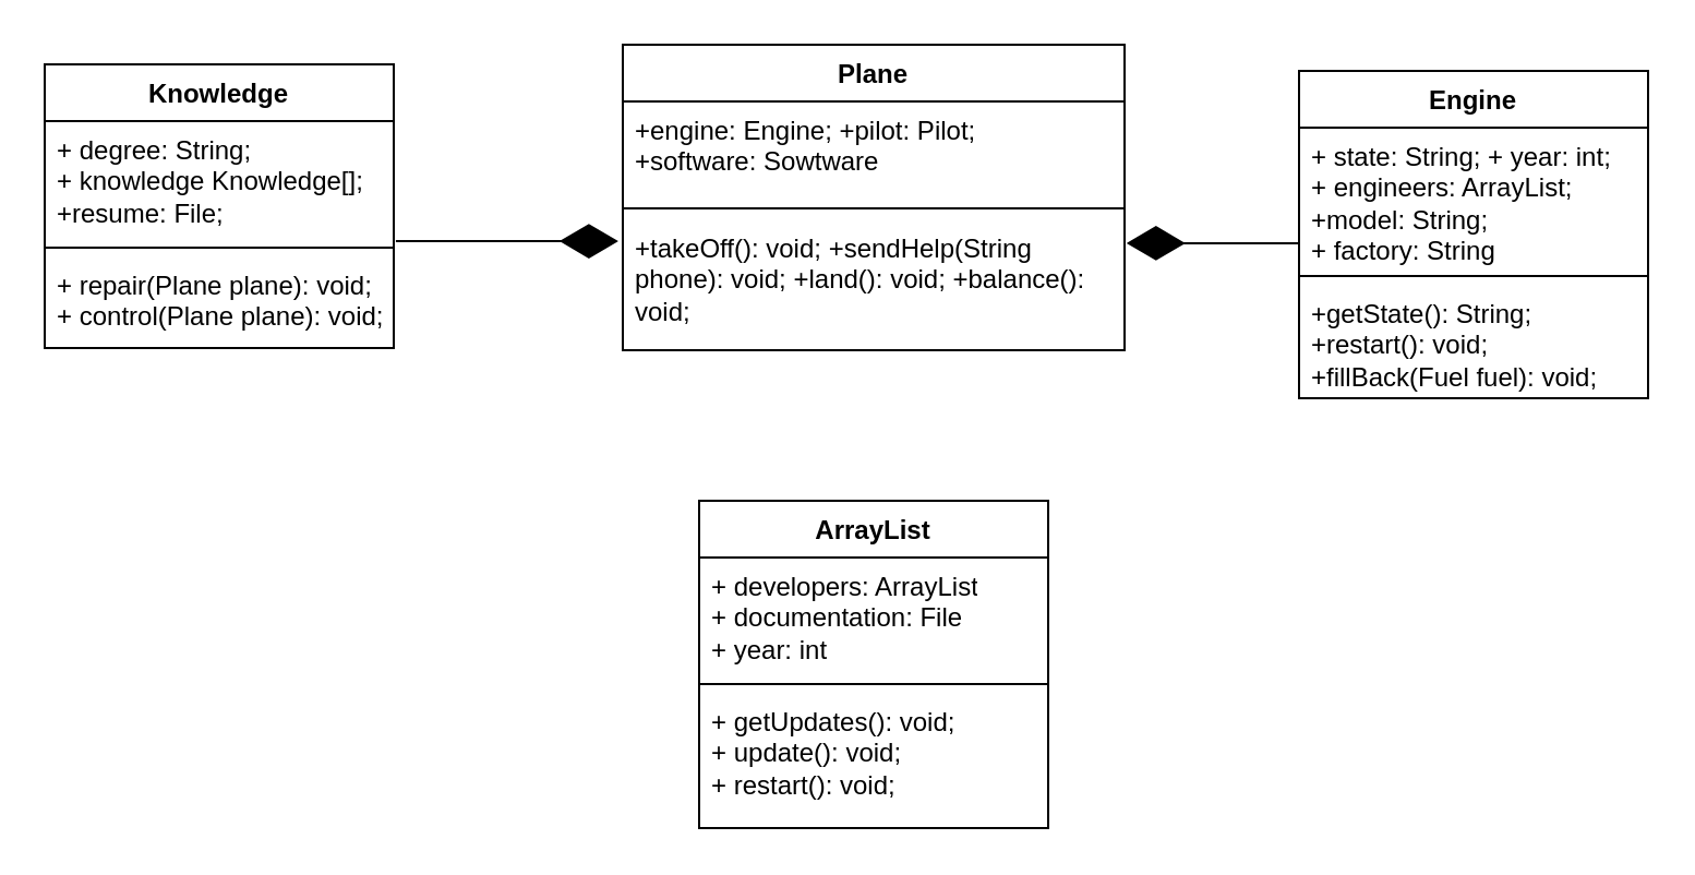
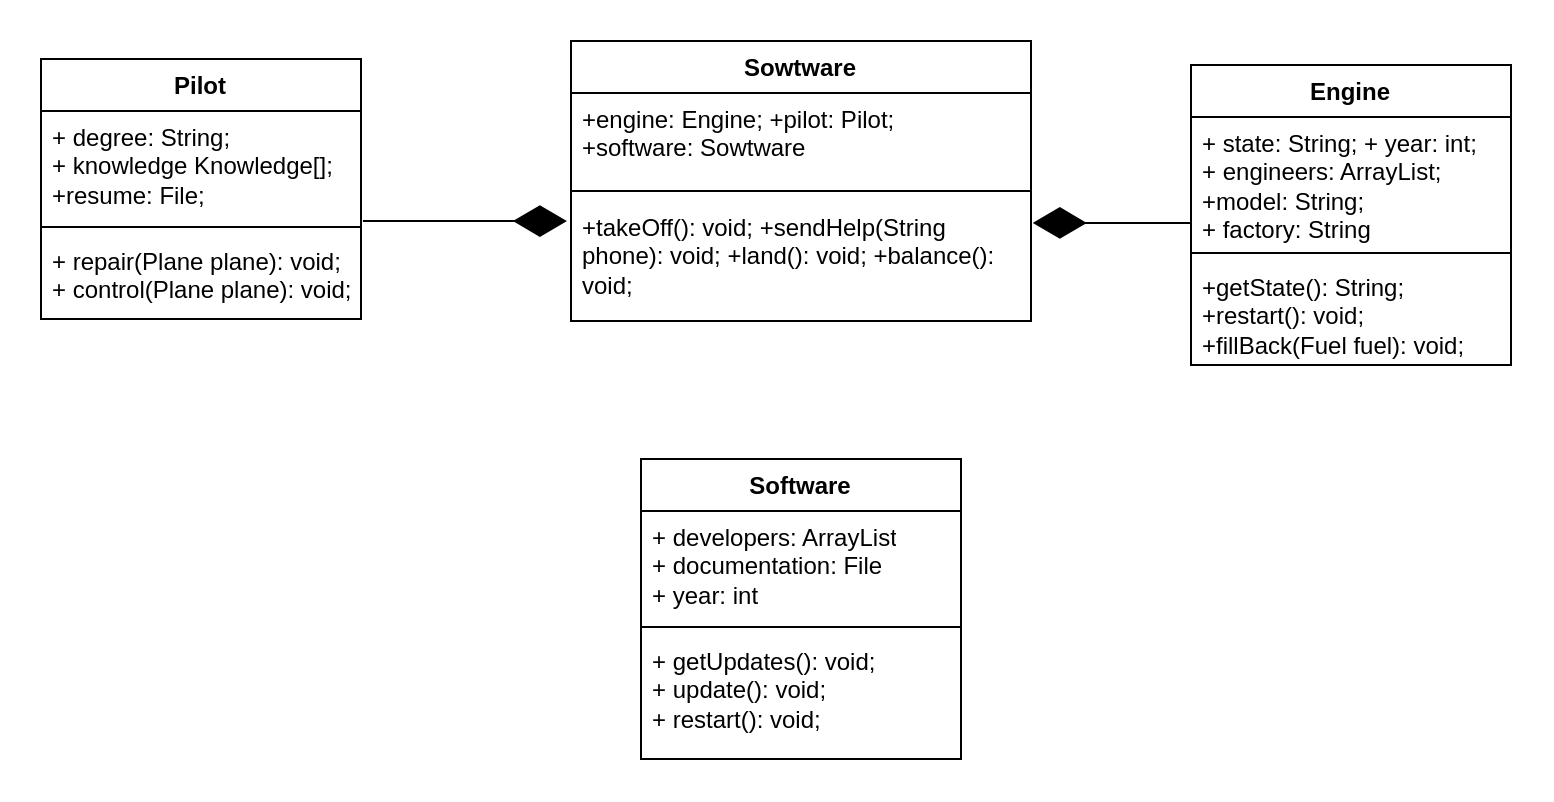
- <mxCell id="2" value="Plane" style="swimlane;fontStyle=1;align=center;verticalAlign=top;childLayout=stackLayout;horizontal=1;startSize=26;horizontalStack=0;resizeParent=1;resizeParentMax=0;resizeLast=0;collapsible=1;marginBottom=0;whiteSpace=wrap;html=1;" parent="1" vertex="1"><mxGeometry x="285" y="20" width="230" height="140" as="geometry" /></mxCell>
+ <mxCell id="2" value="Sowtware" style="swimlane;fontStyle=1;align=center;verticalAlign=top;childLayout=stackLayout;horizontal=1;startSize=26;horizontalStack=0;resizeParent=1;resizeParentMax=0;resizeLast=0;collapsible=1;marginBottom=0;whiteSpace=wrap;html=1;" parent="1" vertex="1"><mxGeometry x="285" y="20" width="230" height="140" as="geometry" /></mxCell>
- <mxCell id="6" value="Knowledge" style="swimlane;fontStyle=1;align=center;verticalAlign=top;childLayout=stackLayout;horizontal=1;startSize=26;horizontalStack=0;resizeParent=1;resizeParentMax=0;resizeLast=0;collapsible=1;marginBottom=0;whiteSpace=wrap;html=1;" parent="1" vertex="1"><mxGeometry x="20" y="29" width="160" height="130" as="geometry" /></mxCell>
+ <mxCell id="6" value="Pilot" style="swimlane;fontStyle=1;align=center;verticalAlign=top;childLayout=stackLayout;horizontal=1;startSize=26;horizontalStack=0;resizeParent=1;resizeParentMax=0;resizeLast=0;collapsible=1;marginBottom=0;whiteSpace=wrap;html=1;" parent="1" vertex="1"><mxGeometry x="20" y="29" width="160" height="130" as="geometry" /></mxCell>
- <mxCell id="10" value="ArrayList" style="swimlane;fontStyle=1;align=center;verticalAlign=top;childLayout=stackLayout;horizontal=1;startSize=26;horizontalStack=0;resizeParent=1;resizeParentMax=0;resizeLast=0;collapsible=1;marginBottom=0;whiteSpace=wrap;html=1;" parent="1" vertex="1"><mxGeometry x="320" y="229" width="160" height="150" as="geometry" /></mxCell>
+ <mxCell id="10" value="Software" style="swimlane;fontStyle=1;align=center;verticalAlign=top;childLayout=stackLayout;horizontal=1;startSize=26;horizontalStack=0;resizeParent=1;resizeParentMax=0;resizeLast=0;collapsible=1;marginBottom=0;whiteSpace=wrap;html=1;" parent="1" vertex="1"><mxGeometry x="320" y="229" width="160" height="150" as="geometry" /></mxCell>
